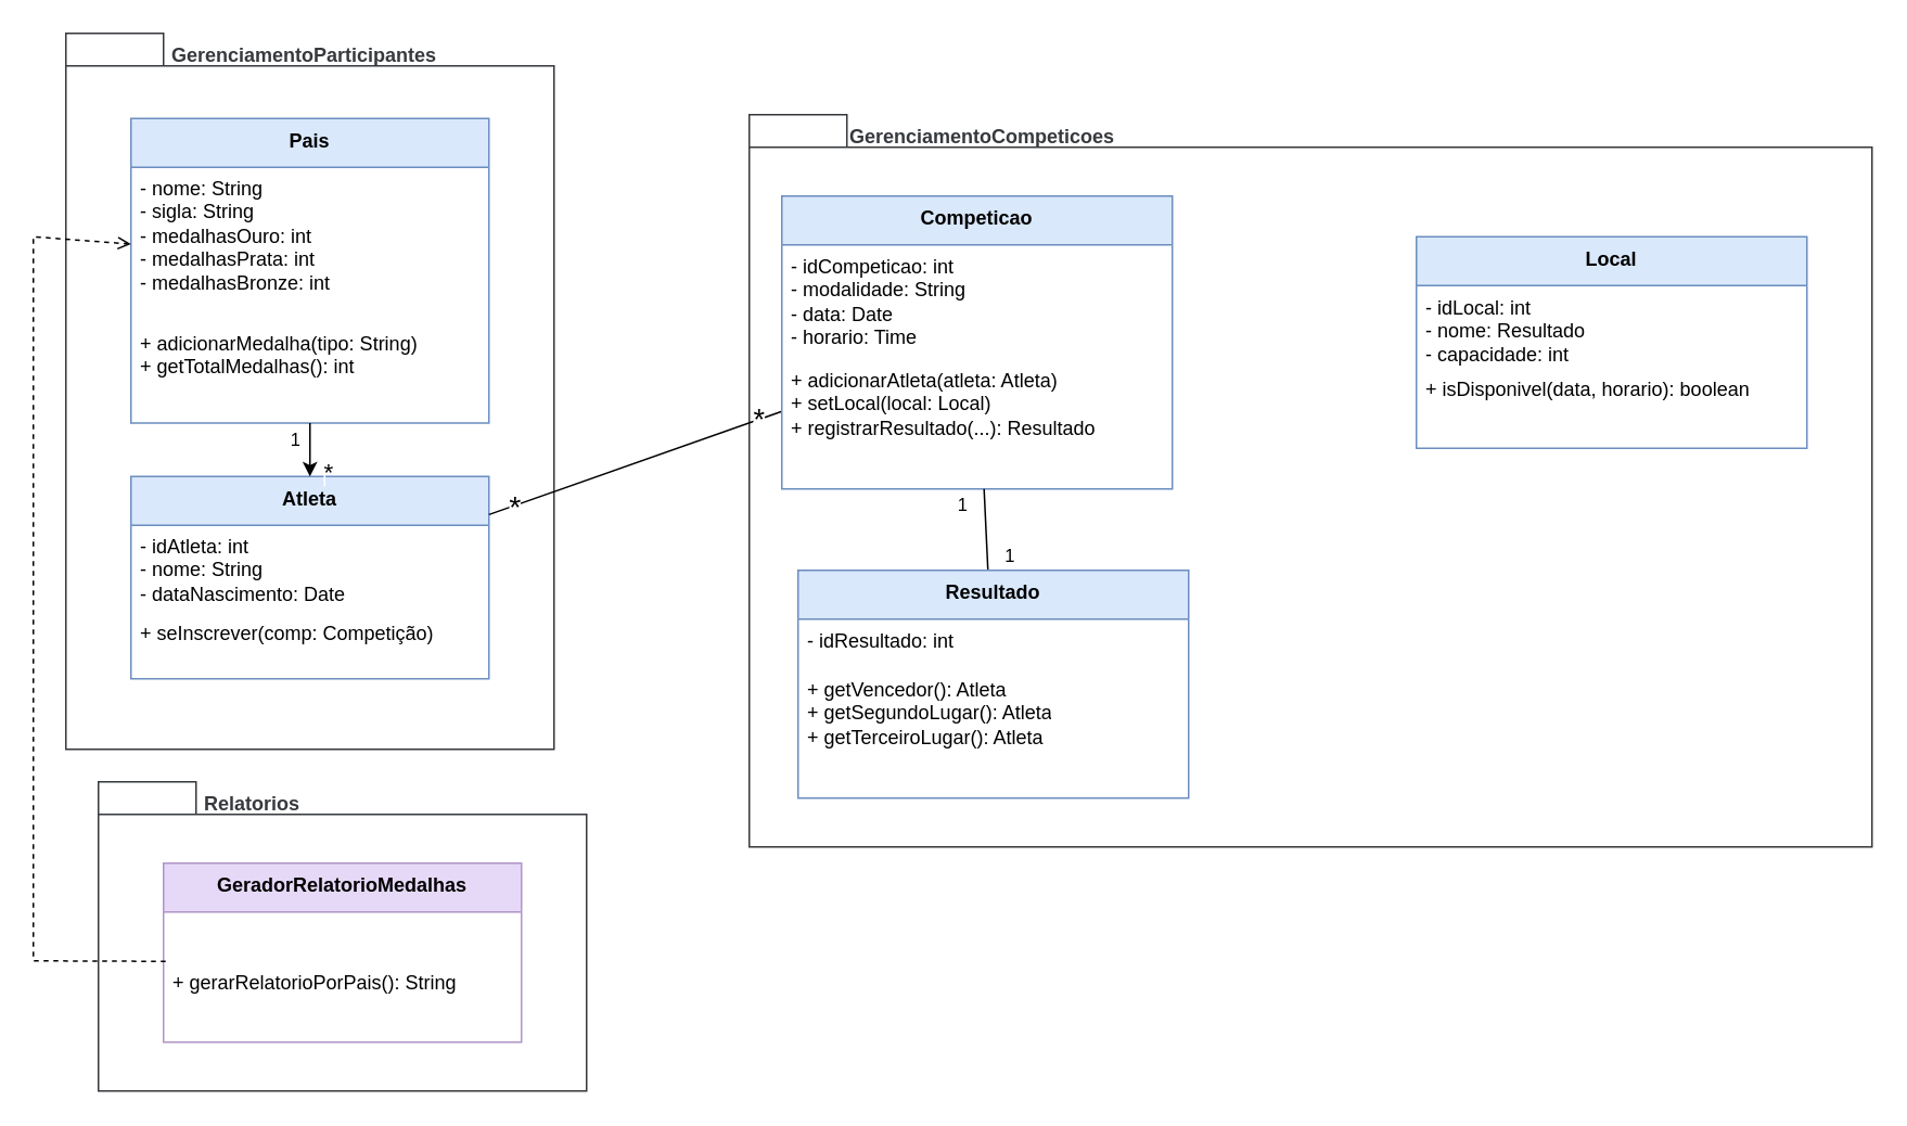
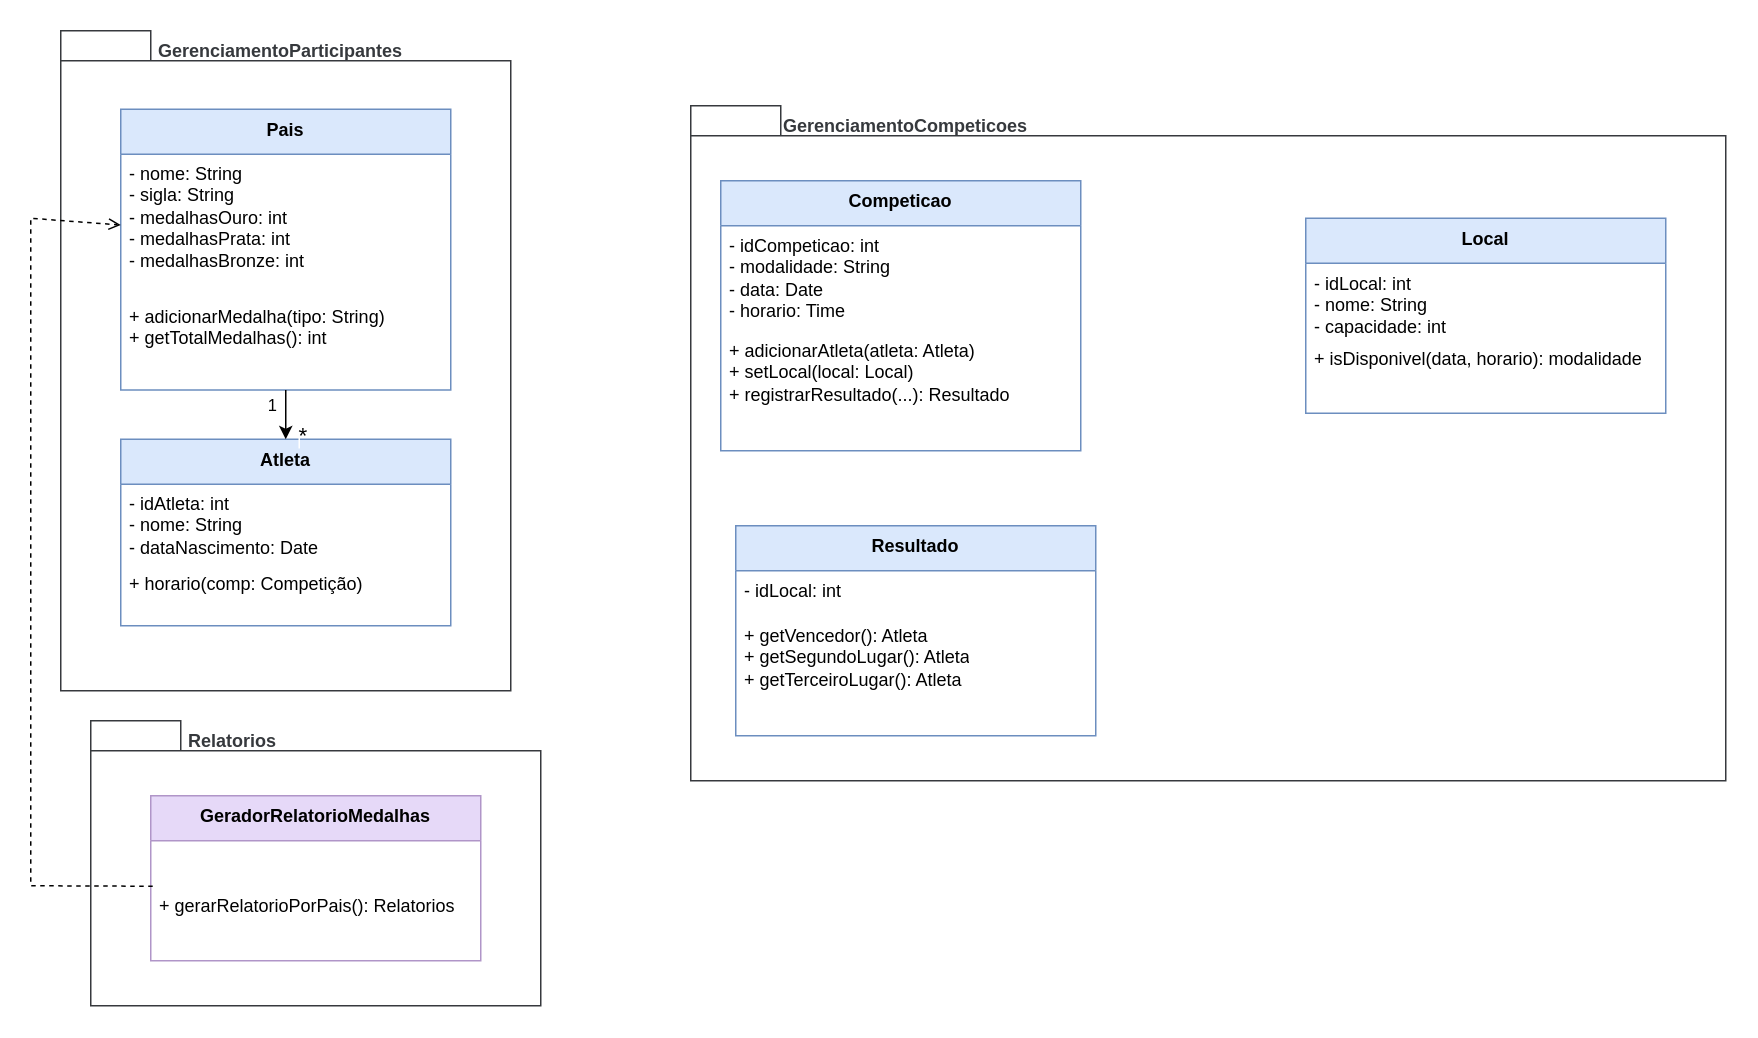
- <mxCell id="22" value="- idLocal: int&lt;br&gt;- nome: Resultado&lt;br&gt;- capacidade: int" style="text;strokeColor=none;fillColor=none;align=left;verticalAlign=top;spacingLeft=4;spacingRight=4;overflow=hidden;rotatable=0;points=[[0,0.5],[1,0.5]];portConstraint=eastwest;whiteSpace=wrap;html=1;" vertex="1" parent="21"><mxGeometry y="30" width="240" height="50" as="geometry" /></mxCell>
+ <mxCell id="22" value="- idLocal: int&lt;br&gt;- nome: String&lt;br&gt;- capacidade: int" style="text;strokeColor=none;fillColor=none;align=left;verticalAlign=top;spacingLeft=4;spacingRight=4;overflow=hidden;rotatable=0;points=[[0,0.5],[1,0.5]];portConstraint=eastwest;whiteSpace=wrap;html=1;" vertex="1" parent="21"><mxGeometry y="30" width="240" height="50" as="geometry" /></mxCell>
- <mxCell id="23" value="+ isDisponivel(data, horario): boolean" style="text;strokeColor=none;fillColor=none;align=left;verticalAlign=top;spacingLeft=4;spacingRight=4;overflow=hidden;rotatable=0;points=[[0,0.5],[1,0.5]];portConstraint=eastwest;whiteSpace=wrap;html=1;" vertex="1" parent="21"><mxGeometry y="80" width="240" height="50" as="geometry" /></mxCell>
+ <mxCell id="23" value="+ isDisponivel(data, horario): modalidade" style="text;strokeColor=none;fillColor=none;align=left;verticalAlign=top;spacingLeft=4;spacingRight=4;overflow=hidden;rotatable=0;points=[[0,0.5],[1,0.5]];portConstraint=eastwest;whiteSpace=wrap;html=1;" vertex="1" parent="21"><mxGeometry y="80" width="240" height="50" as="geometry" /></mxCell>
- <mxCell id="17" value="" style="endArrow=none;html=1;rounded=0;" edge="1" parent="1" source="6" target="24"><mxGeometry width="50" height="50" relative="1" as="geometry"><mxPoint x="370" y="340" as="sourcePoint" /><mxPoint x="490" y="160" as="targetPoint" /></mxGeometry></mxCell>
- <mxCell id="18" value="&lt;font style=&quot;font-size: 19px;&quot;&gt;*&lt;/font&gt;" style="edgeLabel;html=1;align=center;verticalAlign=middle;resizable=0;points=[];" connectable="0" vertex="1" parent="17"><mxGeometry x="-0.831" y="-1" relative="1" as="geometry"><mxPoint as="offset" /></mxGeometry></mxCell>
- <mxCell id="19" value="&lt;font style=&quot;font-size: 18px;&quot;&gt;*&lt;/font&gt;" style="edgeLabel;html=1;align=center;verticalAlign=middle;resizable=0;points=[];" connectable="0" vertex="1" parent="17"><mxGeometry x="0.846" relative="1" as="geometry"><mxPoint as="offset" /></mxGeometry></mxCell>
- <mxCell id="27" value="" style="endArrow=none;html=1;rounded=0;" edge="1" parent="1" source="24" target="30"><mxGeometry width="50" height="50" relative="1" as="geometry"><mxPoint x="740" y="50" as="sourcePoint" /><mxPoint x="740" y="570" as="targetPoint" /></mxGeometry></mxCell>
- <mxCell id="28" value="1" style="edgeLabel;html=1;align=center;verticalAlign=middle;resizable=0;points=[];" connectable="0" vertex="1" parent="27"><mxGeometry x="-0.2" y="2" relative="1" as="geometry"><mxPoint x="-17" y="-10" as="offset" /></mxGeometry></mxCell>
- <mxCell id="29" value="1" style="edgeLabel;html=1;align=center;verticalAlign=middle;resizable=0;points=[];" connectable="0" vertex="1" parent="27"><mxGeometry x="0.2" y="-2" relative="1" as="geometry"><mxPoint x="16" y="10" as="offset" /></mxGeometry></mxCell>
- <mxCell id="8" value="+ seInscrever(comp: Competição)" style="text;strokeColor=none;fillColor=none;align=left;verticalAlign=top;spacingLeft=4;spacingRight=4;overflow=hidden;rotatable=0;points=[[0,0.5],[1,0.5]];portConstraint=eastwest;whiteSpace=wrap;html=1;" vertex="1" parent="6"><mxGeometry y="82.381" width="220" height="41.905" as="geometry" /></mxCell>
+ <mxCell id="8" value="+ horario(comp: Competição)" style="text;strokeColor=none;fillColor=none;align=left;verticalAlign=top;spacingLeft=4;spacingRight=4;overflow=hidden;rotatable=0;points=[[0,0.5],[1,0.5]];portConstraint=eastwest;whiteSpace=wrap;html=1;" vertex="1" parent="6"><mxGeometry y="82.381" width="220" height="41.905" as="geometry" /></mxCell>
- <mxCell id="31" value="- idResultado: int" style="text;strokeColor=none;fillColor=none;align=left;verticalAlign=top;spacingLeft=4;spacingRight=4;overflow=hidden;rotatable=0;points=[[0,0.5],[1,0.5]];portConstraint=eastwest;whiteSpace=wrap;html=1;" vertex="1" parent="30"><mxGeometry y="30" width="240" height="30" as="geometry" /></mxCell>
+ <mxCell id="31" value="- idLocal: int" style="text;strokeColor=none;fillColor=none;align=left;verticalAlign=top;spacingLeft=4;spacingRight=4;overflow=hidden;rotatable=0;points=[[0,0.5],[1,0.5]];portConstraint=eastwest;whiteSpace=wrap;html=1;" vertex="1" parent="30"><mxGeometry y="30" width="240" height="30" as="geometry" /></mxCell>
- <mxCell id="13" value="+ gerarRelatorioPorPais(): String" style="text;strokeColor=none;fillColor=none;align=left;verticalAlign=top;spacingLeft=4;spacingRight=4;overflow=hidden;rotatable=0;points=[[0,0.5],[1,0.5]];portConstraint=eastwest;whiteSpace=wrap;html=1;" vertex="1" parent="11"><mxGeometry y="60" width="220" height="50" as="geometry" /></mxCell>
+ <mxCell id="13" value="+ gerarRelatorioPorPais(): Relatorios" style="text;strokeColor=none;fillColor=none;align=left;verticalAlign=top;spacingLeft=4;spacingRight=4;overflow=hidden;rotatable=0;points=[[0,0.5],[1,0.5]];portConstraint=eastwest;whiteSpace=wrap;html=1;" vertex="1" parent="11"><mxGeometry y="60" width="220" height="50" as="geometry" /></mxCell>
